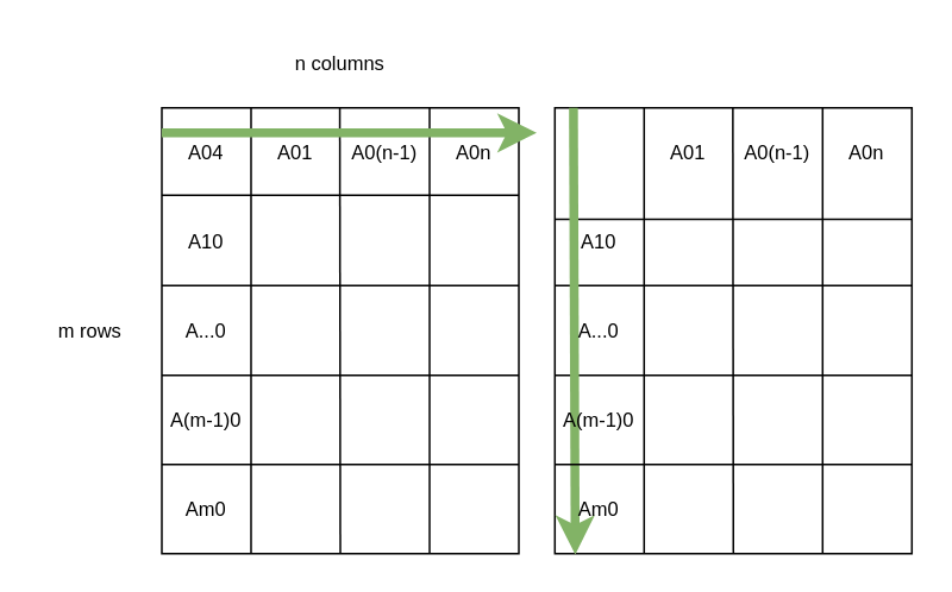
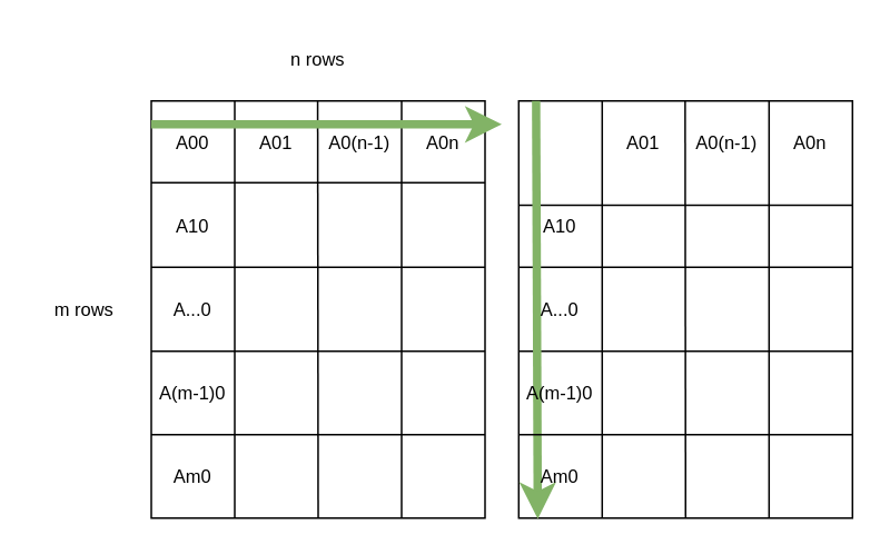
- <mxCell id="16" value="n columns" style="text;html=1;strokeColor=none;fillColor=none;align=center;verticalAlign=middle;whiteSpace=wrap;rounded=0;fontSize=11;" vertex="1" parent="1"><mxGeometry x="160" y="20" width="60" height="30" as="geometry" /></mxCell>
+ <mxCell id="16" value="n rows" style="text;html=1;strokeColor=none;fillColor=none;align=center;verticalAlign=middle;whiteSpace=wrap;rounded=0;fontSize=11;" vertex="1" parent="1"><mxGeometry x="160" y="20" width="60" height="30" as="geometry" /></mxCell>
- <mxCell id="11" value="A04" style="text;html=1;strokeColor=none;fillColor=none;align=center;verticalAlign=middle;whiteSpace=wrap;rounded=0;fontSize=11;" vertex="1" parent="1"><mxGeometry x="90" y="70" width="50" height="30" as="geometry" /></mxCell>
+ <mxCell id="11" value="A00" style="text;html=1;strokeColor=none;fillColor=none;align=center;verticalAlign=middle;whiteSpace=wrap;rounded=0;fontSize=11;" vertex="1" parent="1"><mxGeometry x="90" y="70" width="50" height="30" as="geometry" /></mxCell>
